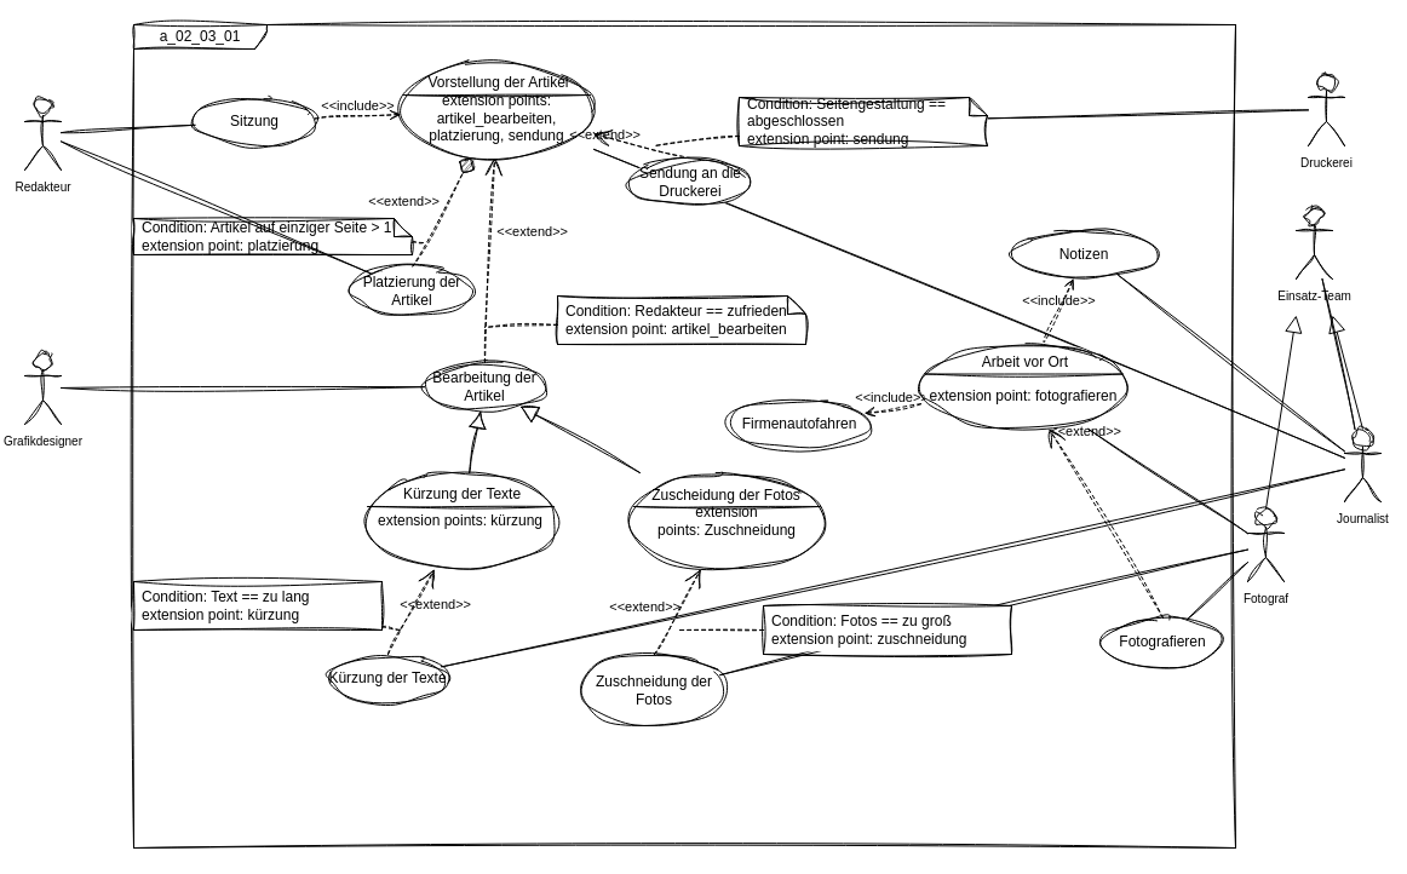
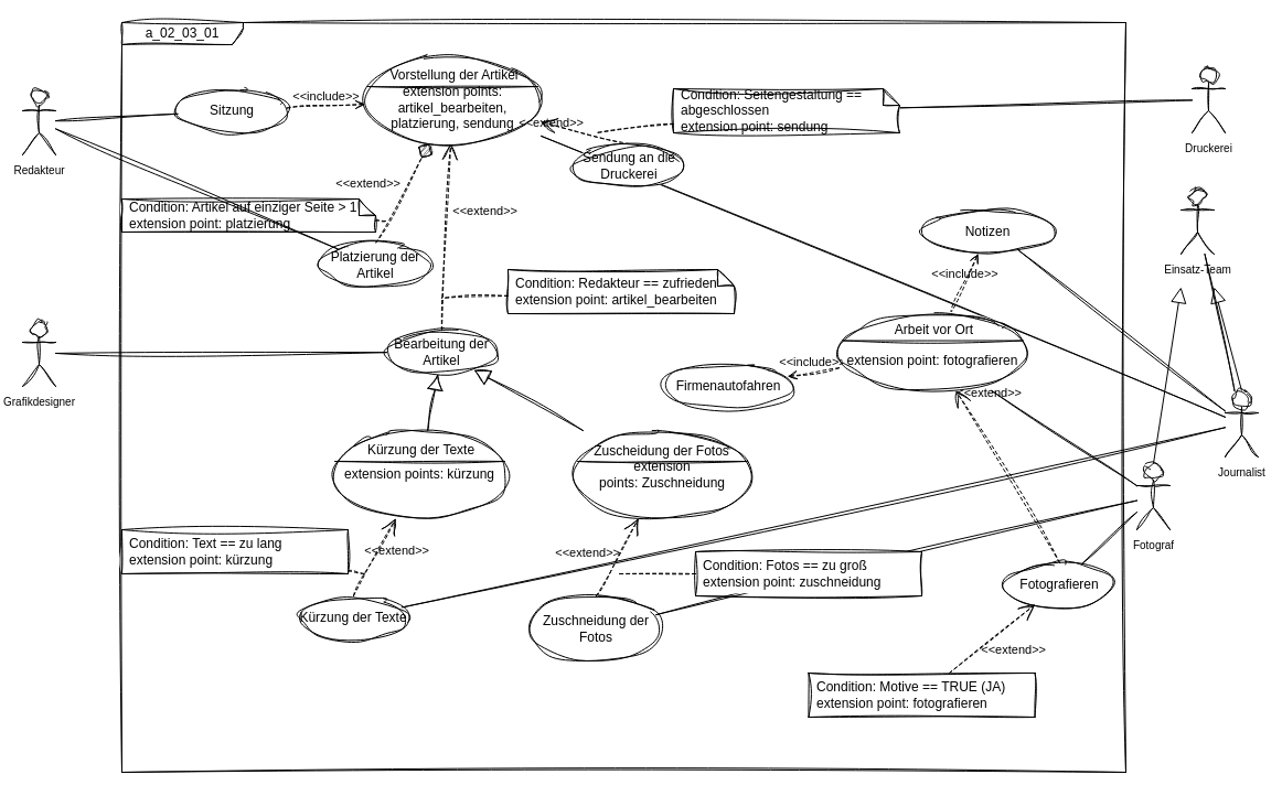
+ <mxCell id="61" value="&amp;lt;&amp;lt;extend&amp;gt;&amp;gt;" style="align=right;html=1;verticalAlign=bottom;rounded=0;labelBackgroundColor=none;endArrow=open;endSize=12;dashed=1;sketch=1;curveFitting=1;jiggle=2;" parent="1" source="58" target="60" edge="1"><mxGeometry x="0.544" y="-46" relative="1" as="geometry"><mxPoint x="475.5" y="550" as="targetPoint" /><mxPoint x="437.5" y="620" as="sourcePoint" /><mxPoint as="offset" /></mxGeometry></mxCell>
+ <mxCell id="58" value="Condition: Motive == TRUE (JA)&#10;extension point: fotografieren" style="shape=note;size=0;spacingLeft=5;align=left;whiteSpace=wrap;sketch=1;curveFitting=1;jiggle=2;" parent="1" vertex="1"><mxGeometry x="732.5" y="610" width="205" height="40" as="geometry" /></mxCell>
